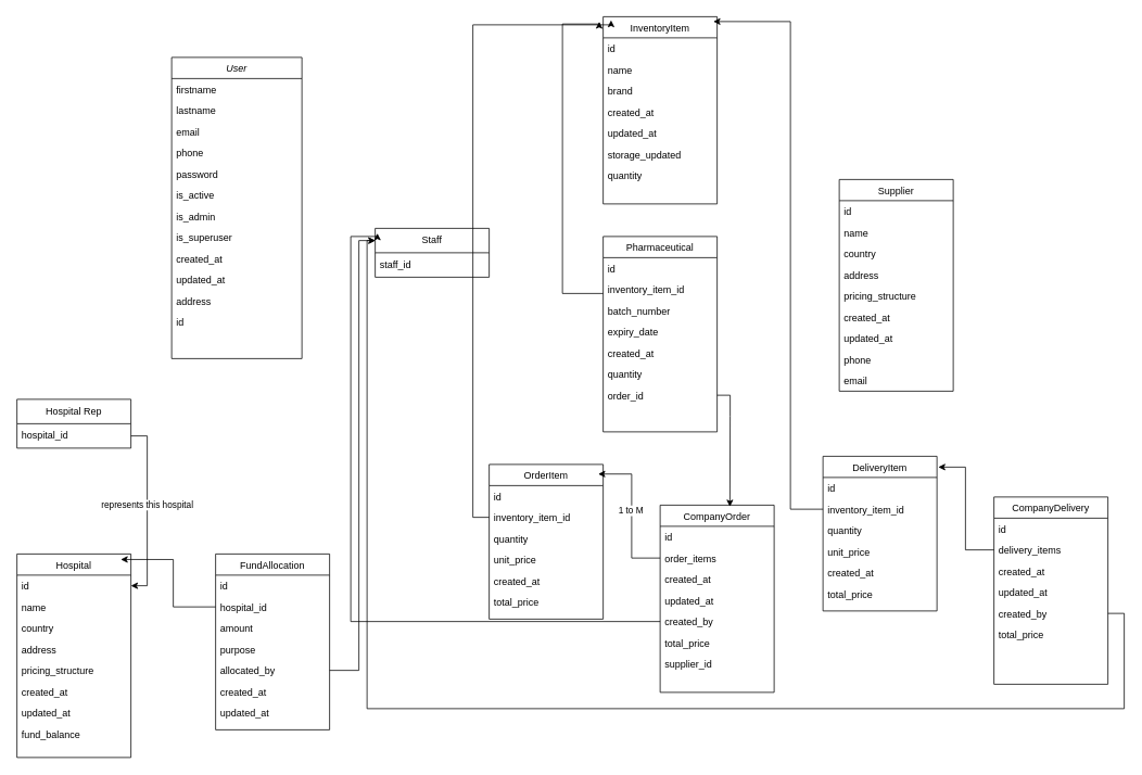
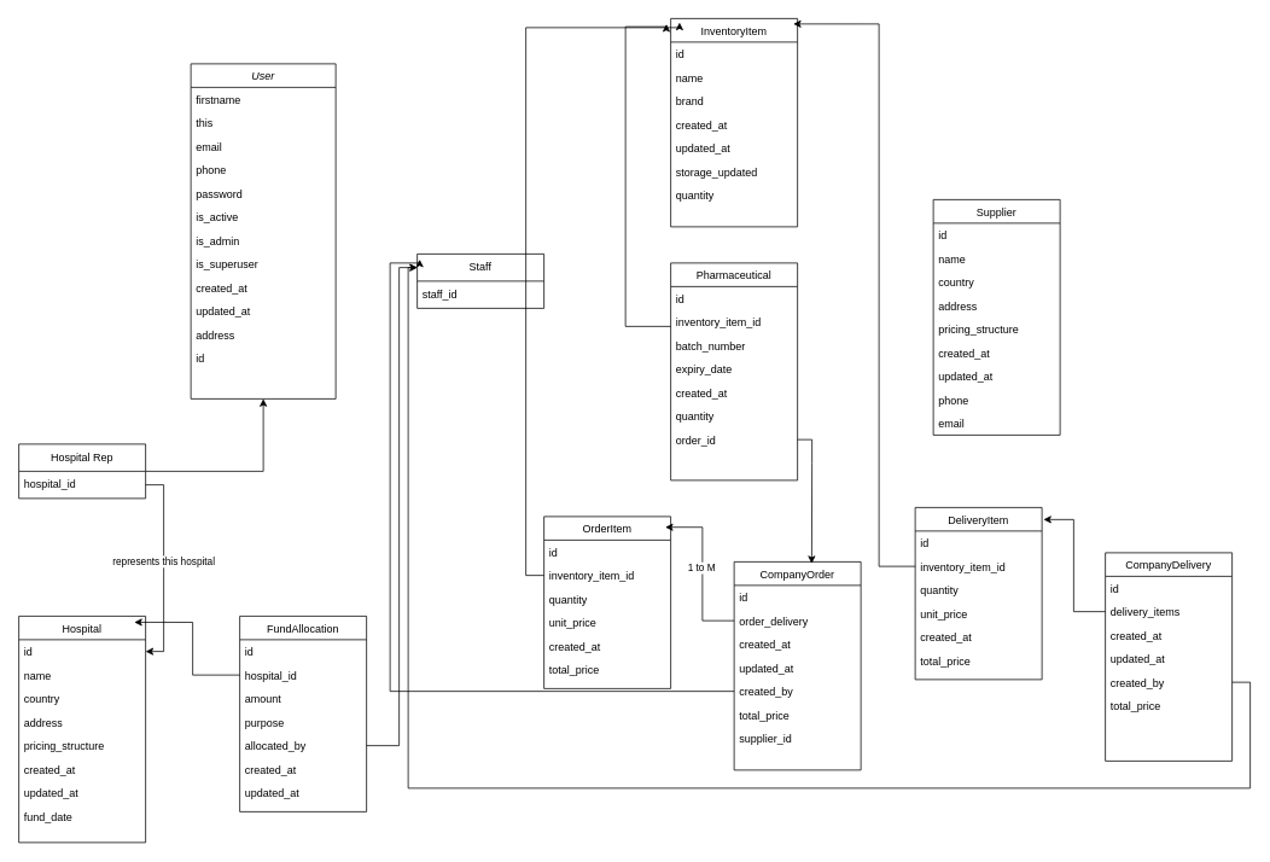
- <mxCell id="4" value="lastname" style="text;align=left;verticalAlign=top;spacingLeft=4;spacingRight=4;overflow=hidden;rotatable=0;points=[[0,0.5],[1,0.5]];portConstraint=eastwest;rounded=0;shadow=0;html=0;" parent="2" vertex="1"><mxGeometry y="52" width="160" height="26" as="geometry" /></mxCell>
+ <mxCell id="4" value="this" style="text;align=left;verticalAlign=top;spacingLeft=4;spacingRight=4;overflow=hidden;rotatable=0;points=[[0,0.5],[1,0.5]];portConstraint=eastwest;rounded=0;shadow=0;html=0;" parent="2" vertex="1"><mxGeometry y="52" width="160" height="26" as="geometry" /></mxCell>
+ <mxCell id="24" style="edgeStyle=orthogonalEdgeStyle;rounded=0;orthogonalLoop=1;jettySize=auto;html=1;entryX=0.5;entryY=1;entryDx=0;entryDy=0;" edge="1" parent="1" source="25" target="2"><mxGeometry relative="1" as="geometry" /></mxCell>
- <mxCell id="70" value="order_items" style="text;align=left;verticalAlign=top;spacingLeft=4;spacingRight=4;overflow=hidden;rotatable=0;points=[[0,0.5],[1,0.5]];portConstraint=eastwest;rounded=0;shadow=0;html=0;" vertex="1" parent="68"><mxGeometry y="52" width="140" height="26" as="geometry" /></mxCell>
+ <mxCell id="70" value="order_delivery" style="text;align=left;verticalAlign=top;spacingLeft=4;spacingRight=4;overflow=hidden;rotatable=0;points=[[0,0.5],[1,0.5]];portConstraint=eastwest;rounded=0;shadow=0;html=0;" vertex="1" parent="68"><mxGeometry y="52" width="140" height="26" as="geometry" /></mxCell>
- <mxCell id="23" value="fund_balance" style="text;align=left;verticalAlign=top;spacingLeft=4;spacingRight=4;overflow=hidden;rotatable=0;points=[[0,0.5],[1,0.5]];portConstraint=eastwest;rounded=0;shadow=0;html=0;" vertex="1" parent="15"><mxGeometry y="208" width="140" height="26" as="geometry" /></mxCell>
+ <mxCell id="23" value="fund_date" style="text;align=left;verticalAlign=top;spacingLeft=4;spacingRight=4;overflow=hidden;rotatable=0;points=[[0,0.5],[1,0.5]];portConstraint=eastwest;rounded=0;shadow=0;html=0;" vertex="1" parent="15"><mxGeometry y="208" width="140" height="26" as="geometry" /></mxCell>
